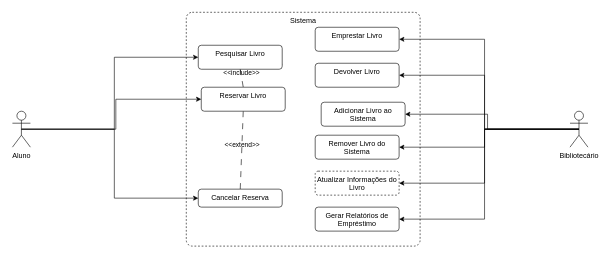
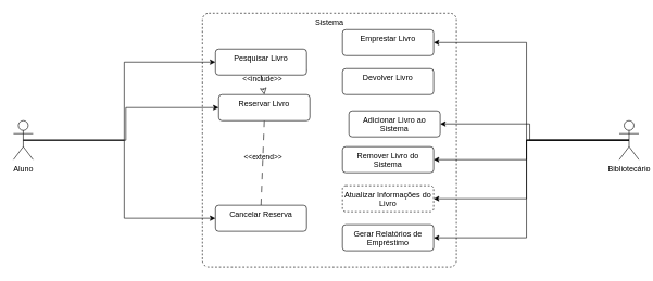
- <mxCell id="20" style="edgeStyle=orthogonalEdgeStyle;rounded=0;orthogonalLoop=1;jettySize=auto;html=1;exitX=0.5;exitY=0.5;exitDx=0;exitDy=0;exitPerimeter=0;entryX=1;entryY=0.5;entryDx=0;entryDy=0;" edge="1" parent="1" source="25" target="14"><mxGeometry relative="1" as="geometry" /></mxCell>
- <mxCell id="12" value="&amp;lt;&amp;lt;include&amp;gt;&amp;gt;" style="endArrow=none;startArrow=none;endFill=0;startFill=0;endSize=8;html=1;verticalAlign=bottom;dashed=1;labelBackgroundColor=none;dashPattern=10 10;rounded=0;exitX=0.5;exitY=1;exitDx=0;exitDy=0;entryX=0.5;entryY=0;entryDx=0;entryDy=0;" edge="1" parent="1" source="9" target="6"><mxGeometry width="160" relative="1" as="geometry"><mxPoint x="410" y="230" as="sourcePoint" /><mxPoint x="410" y="310" as="targetPoint" /><mxPoint as="offset" /></mxGeometry></mxCell>
+ <mxCell id="12" value="&amp;lt;&amp;lt;include&amp;gt;&amp;gt;" style="endArrow=classic;startArrow=none;endFill=0;startFill=0;endSize=8;html=1;verticalAlign=bottom;dashed=1;labelBackgroundColor=none;dashPattern=10 10;rounded=0;exitX=0.5;exitY=1;exitDx=0;exitDy=0;entryX=0.5;entryY=0;entryDx=0;entryDy=0;" edge="1" parent="1" source="9" target="6"><mxGeometry width="160" relative="1" as="geometry"><mxPoint x="410" y="230" as="sourcePoint" /><mxPoint x="410" y="310" as="targetPoint" /><mxPoint as="offset" /></mxGeometry></mxCell>
- <mxCell id="7" value="Cancelar Reserva" style="html=1;align=center;verticalAlign=top;rounded=1;absoluteArcSize=1;arcSize=10;dashed=0;whiteSpace=wrap;" vertex="1" parent="1"><mxGeometry x="330" y="315" width="140" height="30" as="geometry" /></mxCell>
+ <mxCell id="7" value="Cancelar Reserva" style="html=1;align=center;verticalAlign=top;rounded=1;absoluteArcSize=1;arcSize=10;dashed=0;whiteSpace=wrap;" vertex="1" parent="1"><mxGeometry x="330" y="315" width="140" height="40" as="geometry" /></mxCell>
